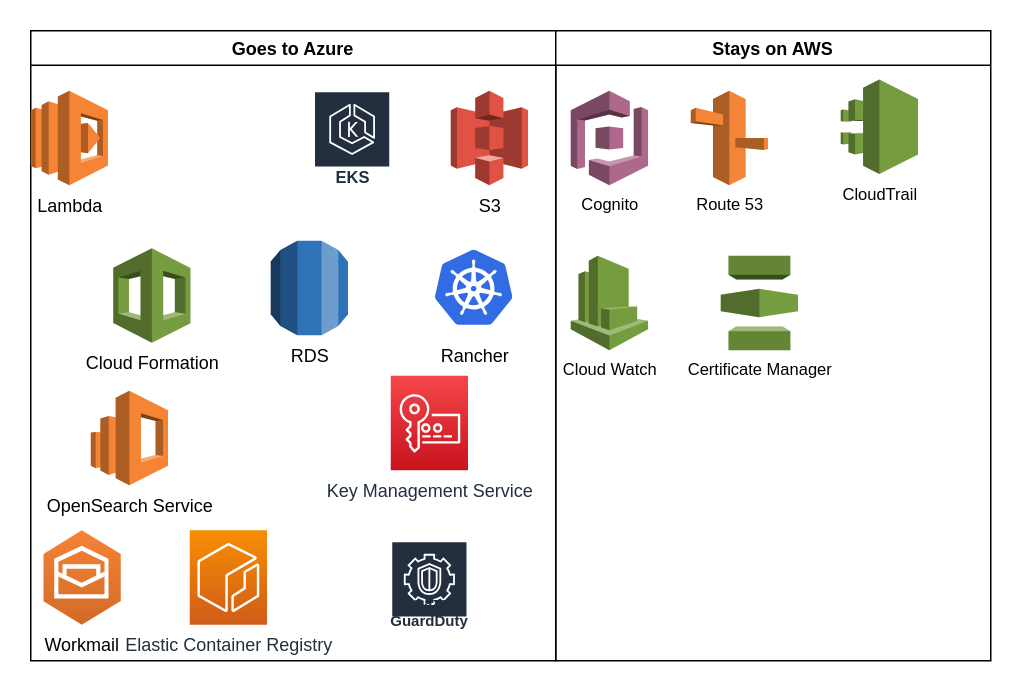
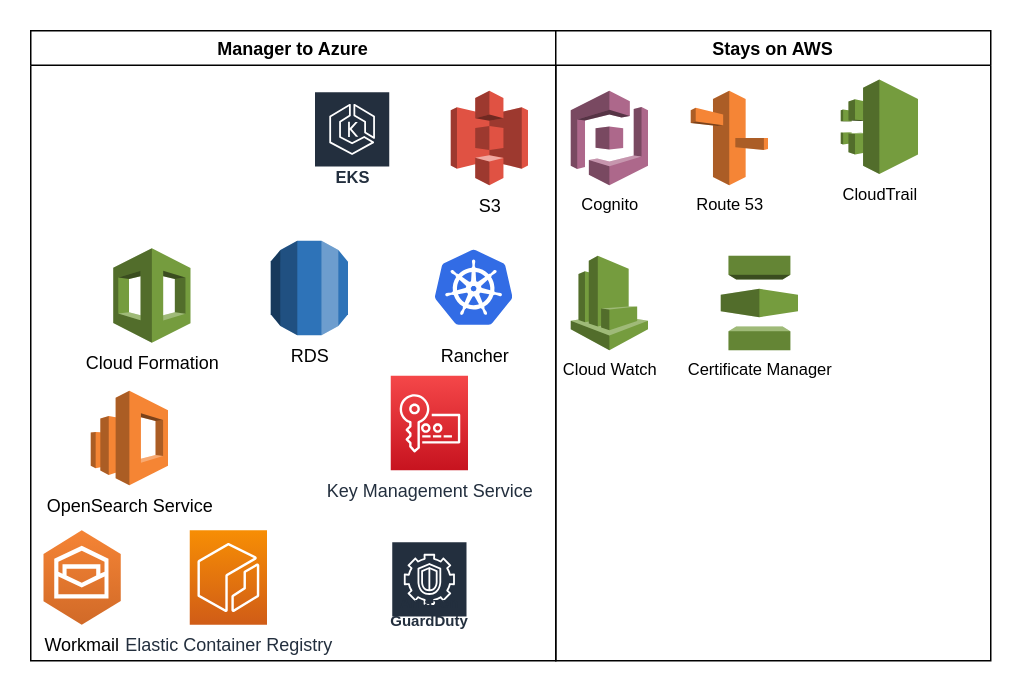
- <mxCell id="2" value="Goes to Azure" style="swimlane;" parent="1" vertex="1"><mxGeometry x="20" width="350" height="420" as="geometry" y="20" /></mxCell>
+ <mxCell id="2" value="Manager to Azure" style="swimlane;" parent="1" vertex="1"><mxGeometry x="20" width="350" height="420" as="geometry" y="20" /></mxCell>
- <mxCell id="3" value="Lambda" style="outlineConnect=0;dashed=0;verticalLabelPosition=bottom;verticalAlign=top;align=center;html=1;shape=mxgraph.aws3.lambda;fillColor=#F58534;gradientColor=none;" parent="2" vertex="1"><mxGeometry y="40" width="51.5" height="63" as="geometry" /></mxCell>
